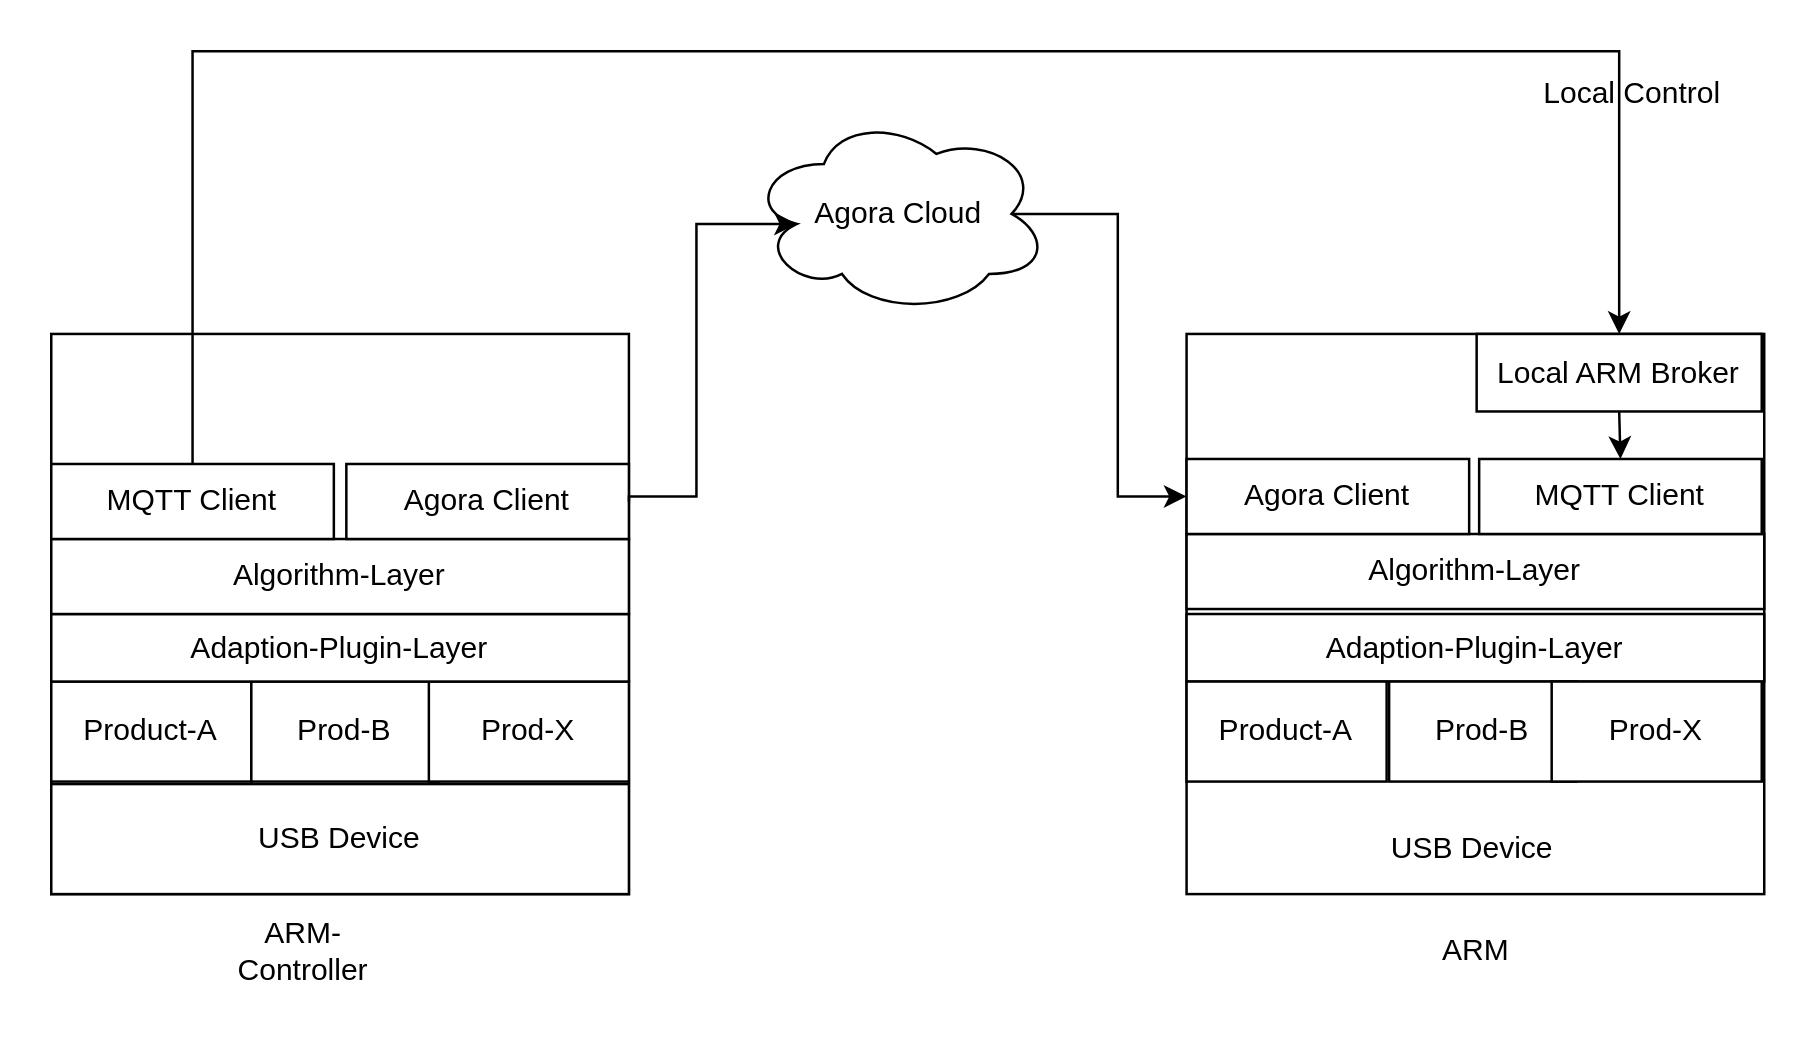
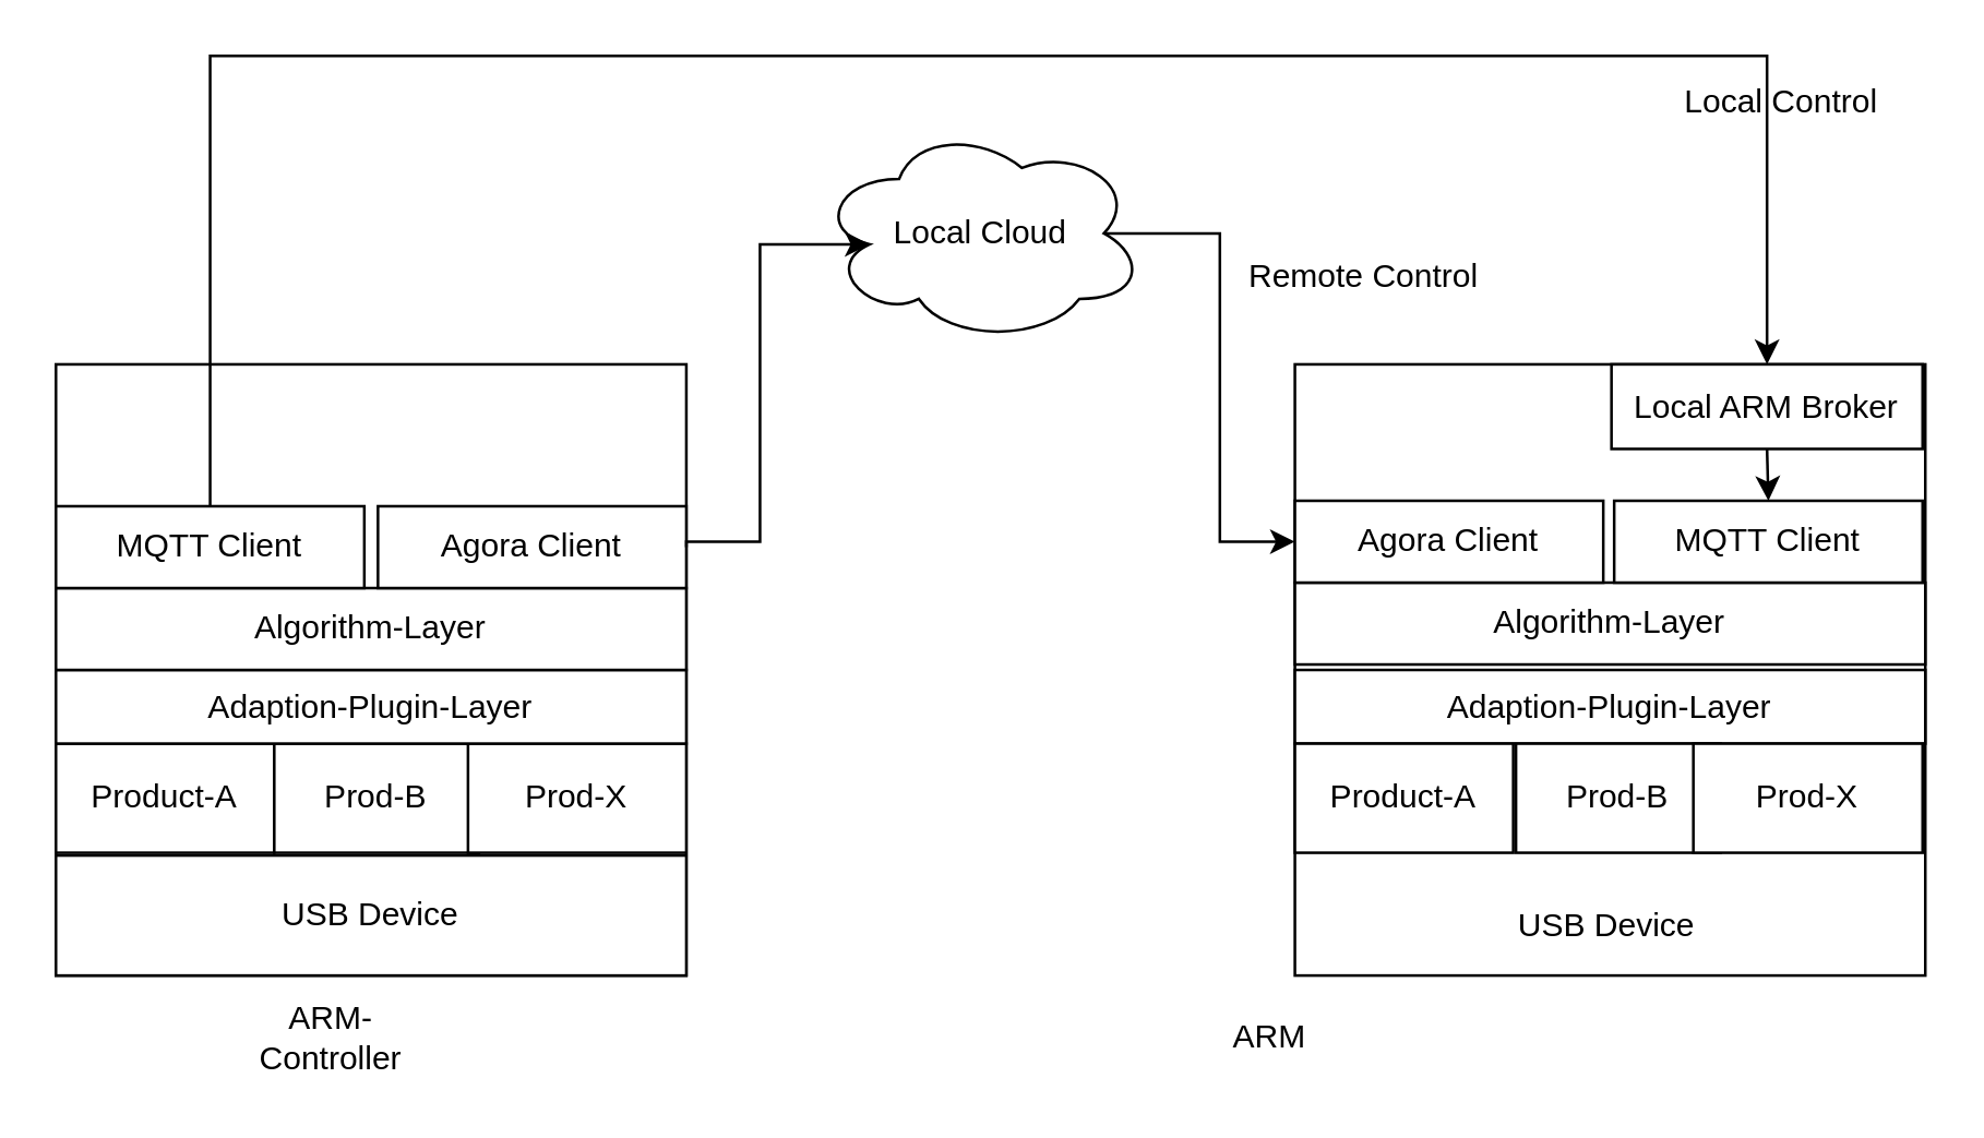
- <mxCell id="9" value="Agora Cloud" style="ellipse;shape=cloud;whiteSpace=wrap;html=1;" vertex="1" parent="1"><mxGeometry x="299" y="45" width="120" height="80" as="geometry" /></mxCell>
+ <mxCell id="9" value="Local Cloud" style="ellipse;shape=cloud;whiteSpace=wrap;html=1;" vertex="1" parent="1"><mxGeometry x="299" y="45" width="120" height="80" as="geometry" /></mxCell>
+ <mxCell id="28" value="Remote Control" style="text;html=1;align=center;verticalAlign=middle;whiteSpace=wrap;rounded=0;" vertex="1" parent="1"><mxGeometry x="447" y="86" width="105" height="30" as="geometry" /></mxCell>
- <mxCell id="3" value="ARM" style="text;html=1;align=center;verticalAlign=middle;whiteSpace=wrap;rounded=0;" vertex="1" parent="1"><mxGeometry x="560" y="365" width="60" height="30" as="geometry" /></mxCell>
+ <mxCell id="3" value="ARM" style="text;html=1;align=center;verticalAlign=middle;whiteSpace=wrap;rounded=0;" vertex="1" parent="1"><mxGeometry x="435" y="365" width="60" height="30" as="geometry" /></mxCell>
